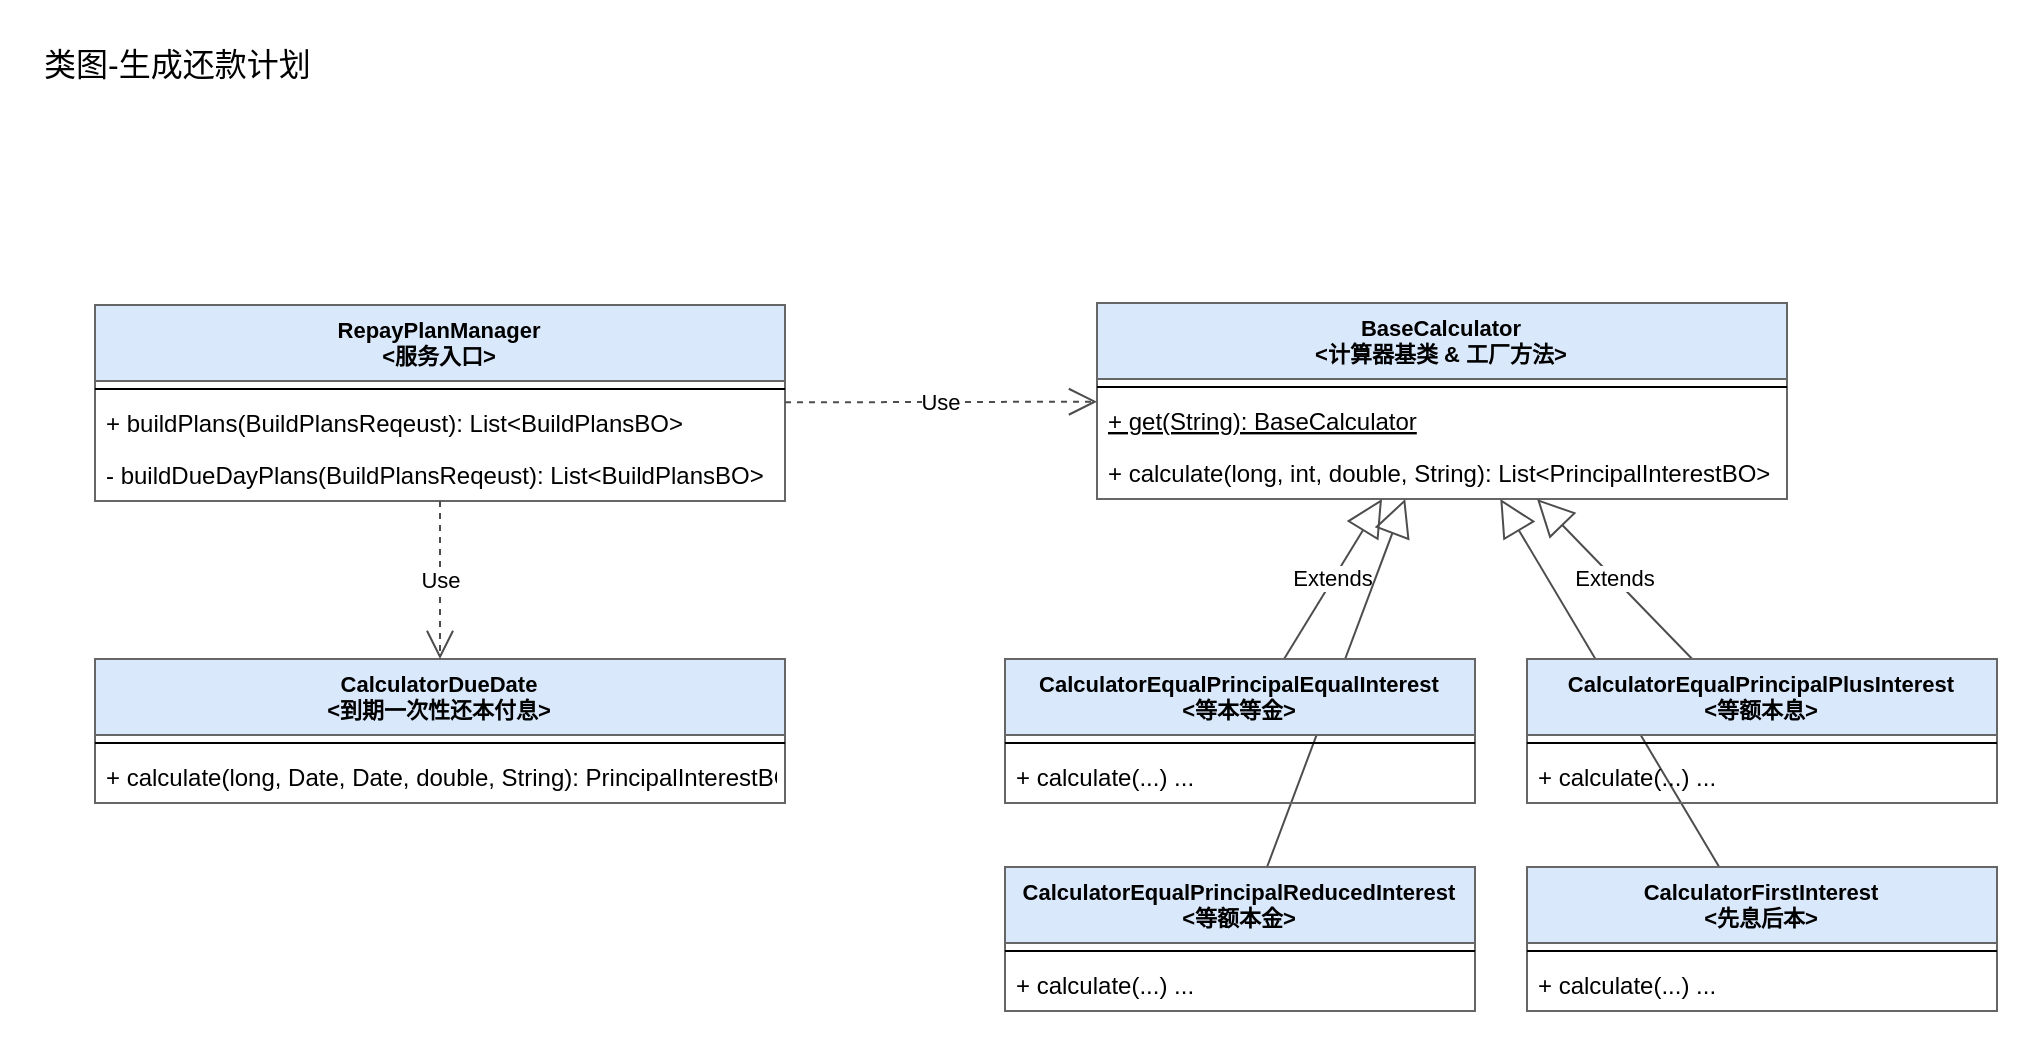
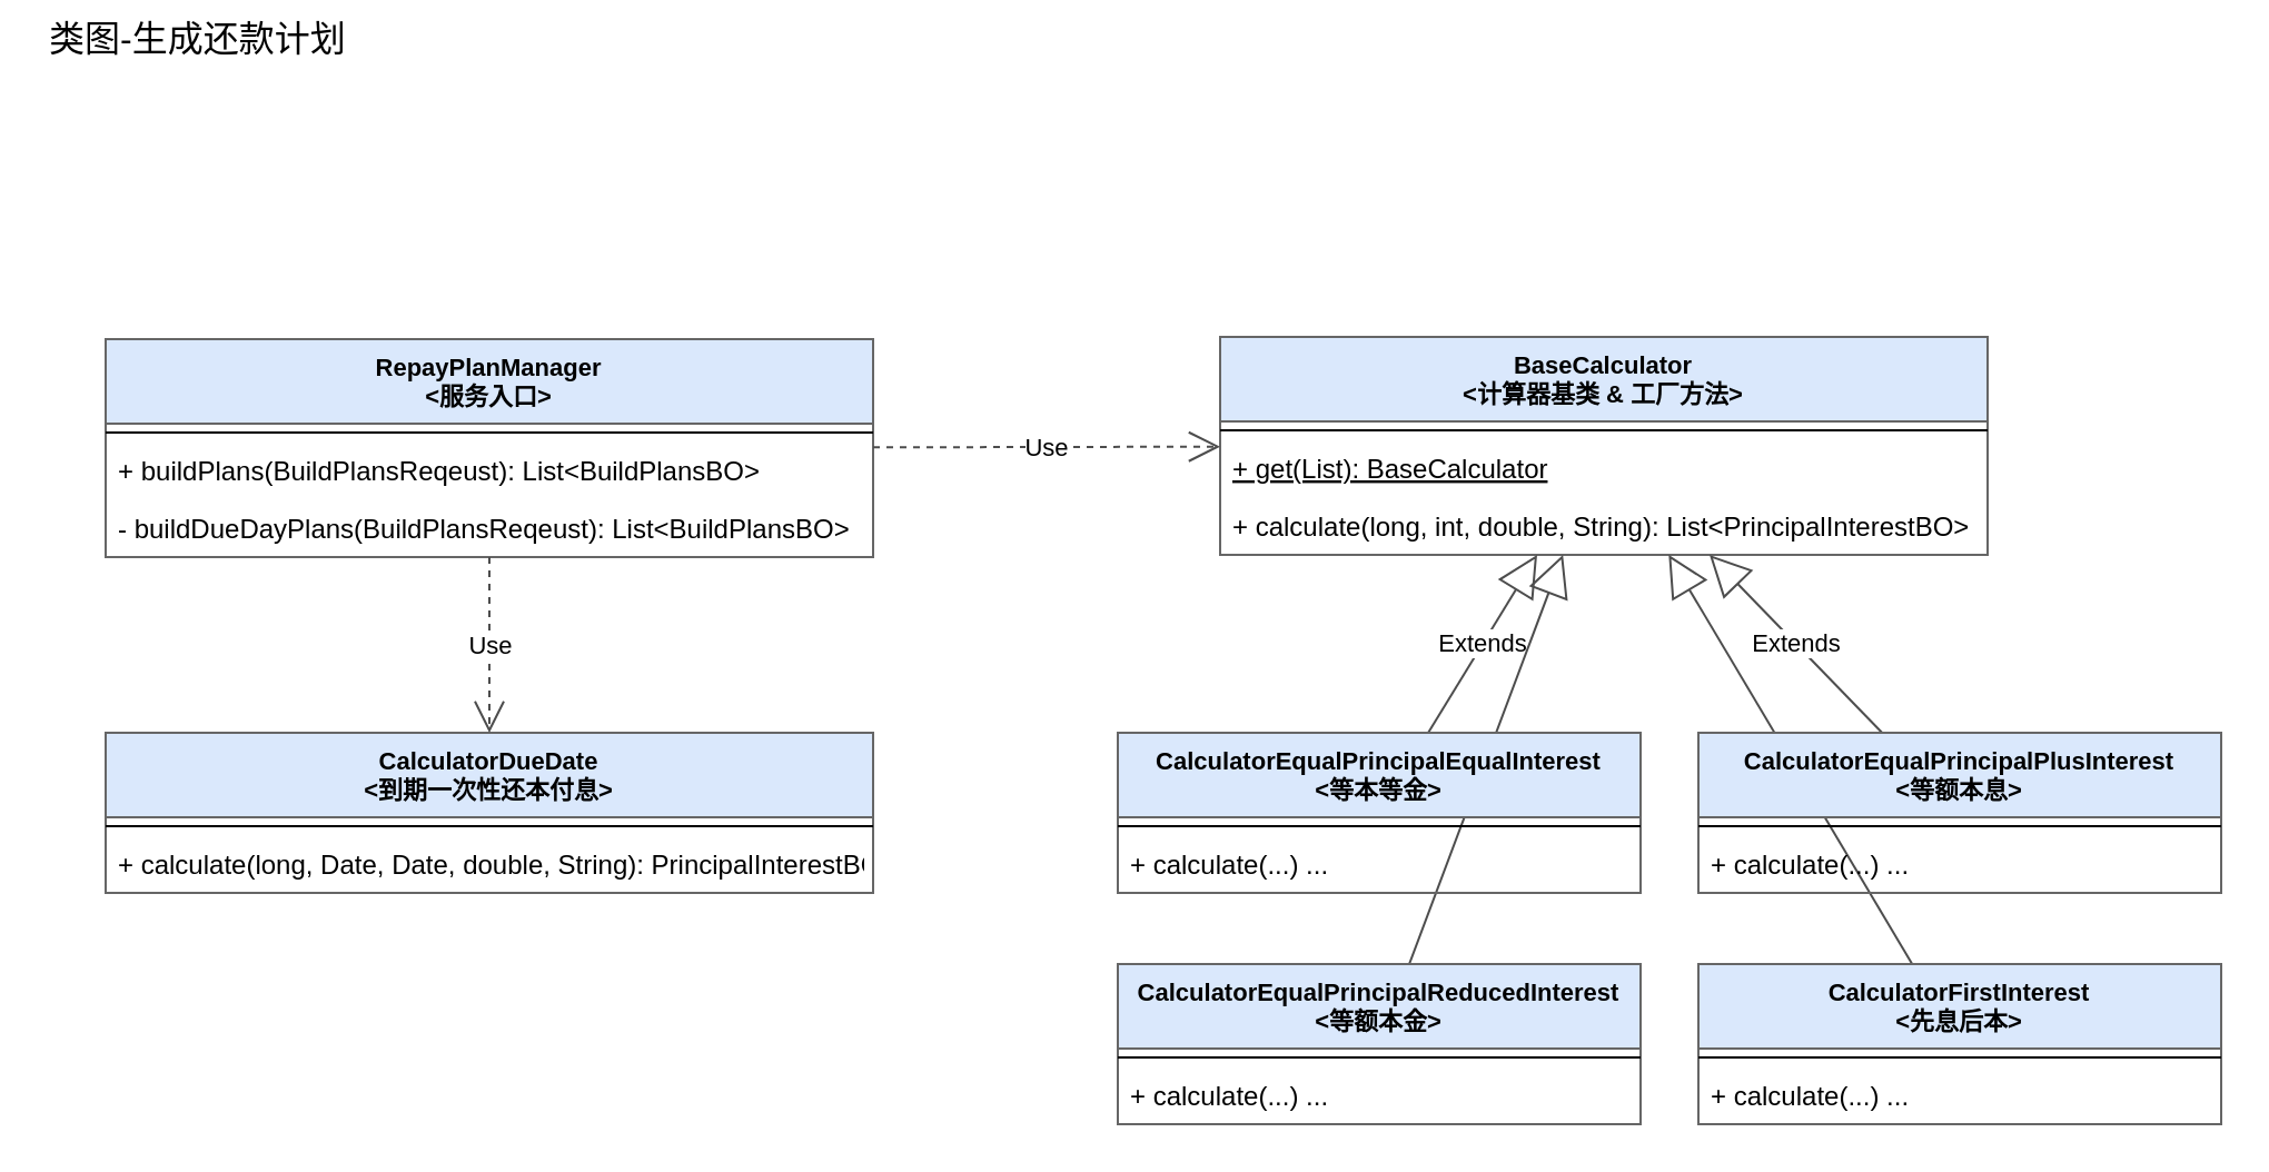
- <mxCell id="2" value="类图-生成还款计划" style="text;html=1;resizable=0;points=[];autosize=1;align=left;verticalAlign=top;spacingTop=-4;fontSize=16;fontColor=#000;fontStyle=0;spacingBottom=0;" parent="1" vertex="1"><mxGeometry x="20" y="20" width="143" height="19" as="geometry" /></mxCell>
+ <mxCell id="2" value="类图-生成还款计划" style="text;html=1;resizable=0;points=[];autosize=1;align=left;verticalAlign=top;spacingTop=-4;fontSize=16;fontColor=#000;fontStyle=0;spacingBottom=0;" parent="1" vertex="1"><mxGeometry x="20" y="5" width="143" height="19" as="geometry" /></mxCell>
- <mxCell id="9" value="+ get(String): BaseCalculator" style="text;strokeColor=none;fillColor=none;align=left;verticalAlign=top;spacingLeft=4;spacingRight=4;overflow=hidden;rotatable=0;points=[[0,0.5],[1,0.5]];portConstraint=eastwest;fontStyle=4" parent="7" vertex="1"><mxGeometry y="46" width="345" height="26" as="geometry" /></mxCell>
+ <mxCell id="9" value="+ get(List): BaseCalculator" style="text;strokeColor=none;fillColor=none;align=left;verticalAlign=top;spacingLeft=4;spacingRight=4;overflow=hidden;rotatable=0;points=[[0,0.5],[1,0.5]];portConstraint=eastwest;fontStyle=4" parent="7" vertex="1"><mxGeometry y="46" width="345" height="26" as="geometry" /></mxCell>
